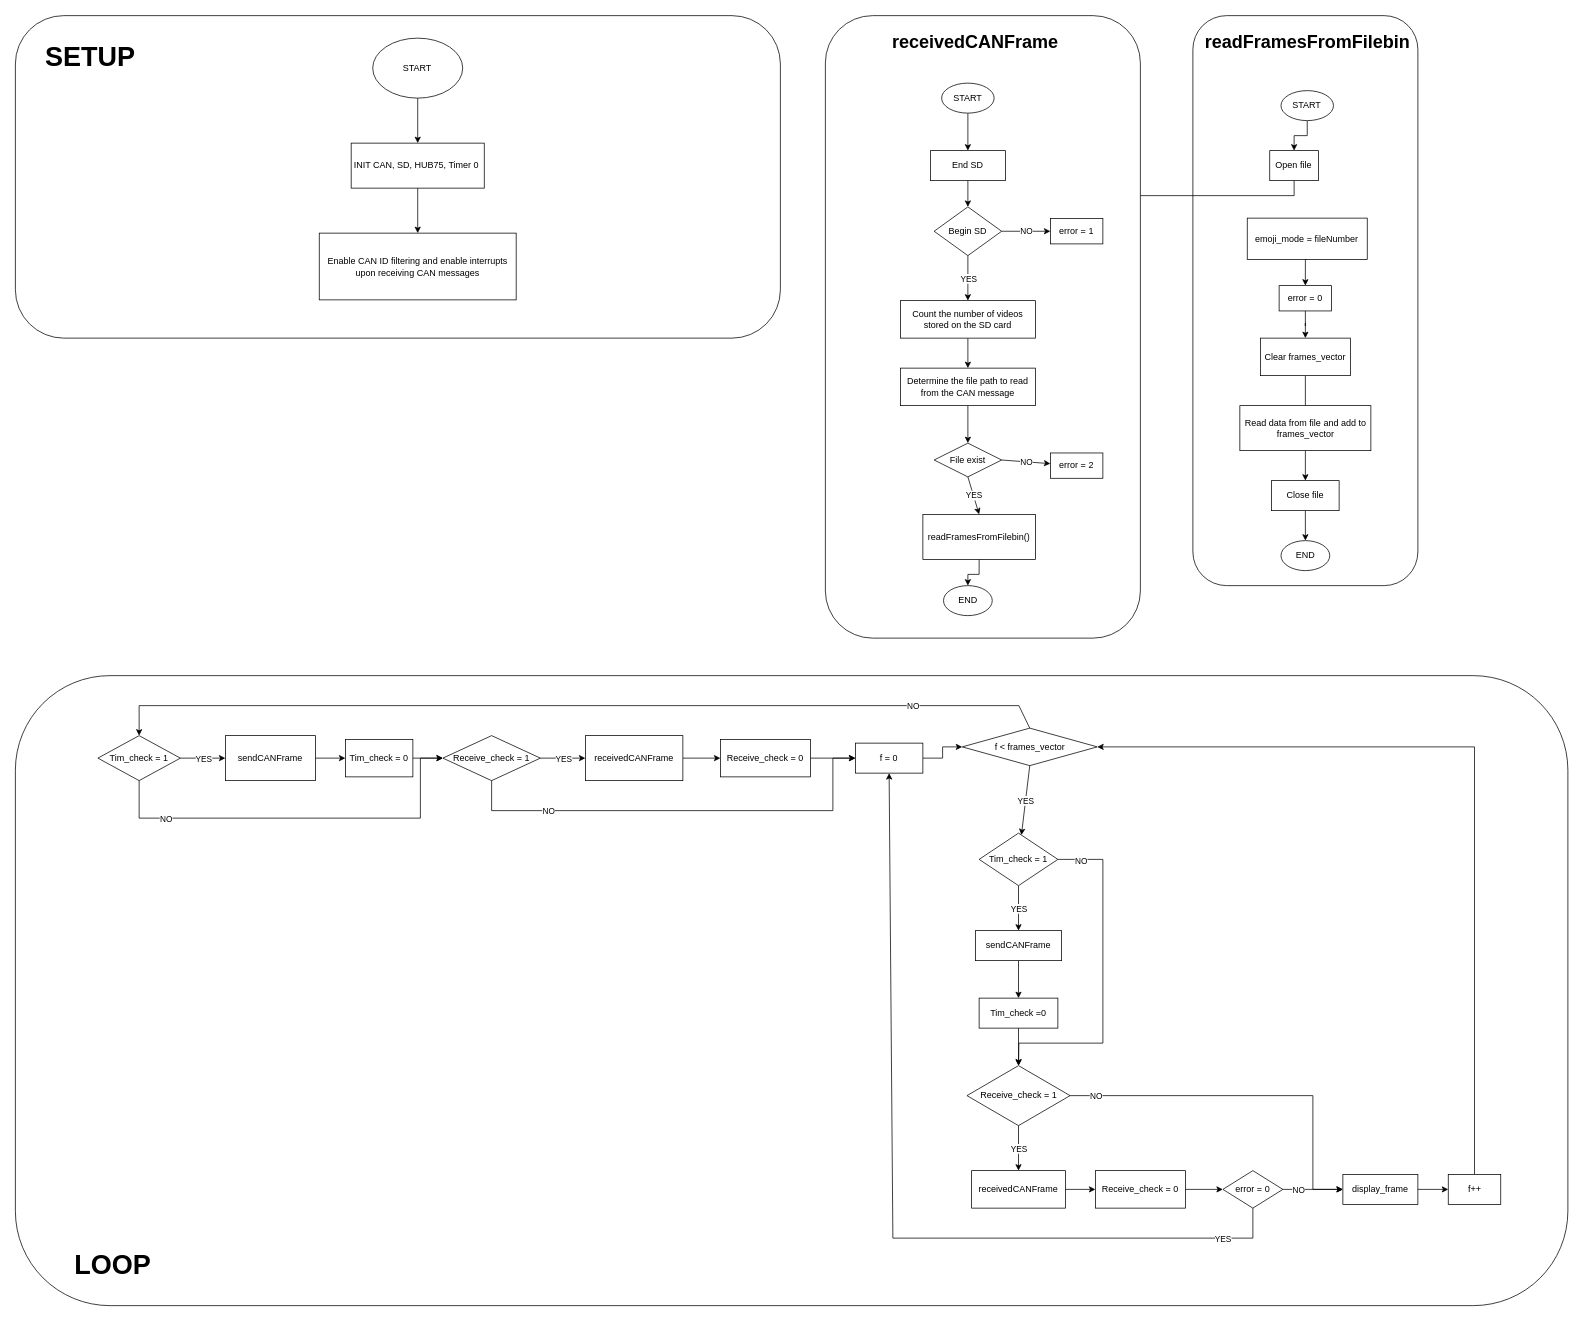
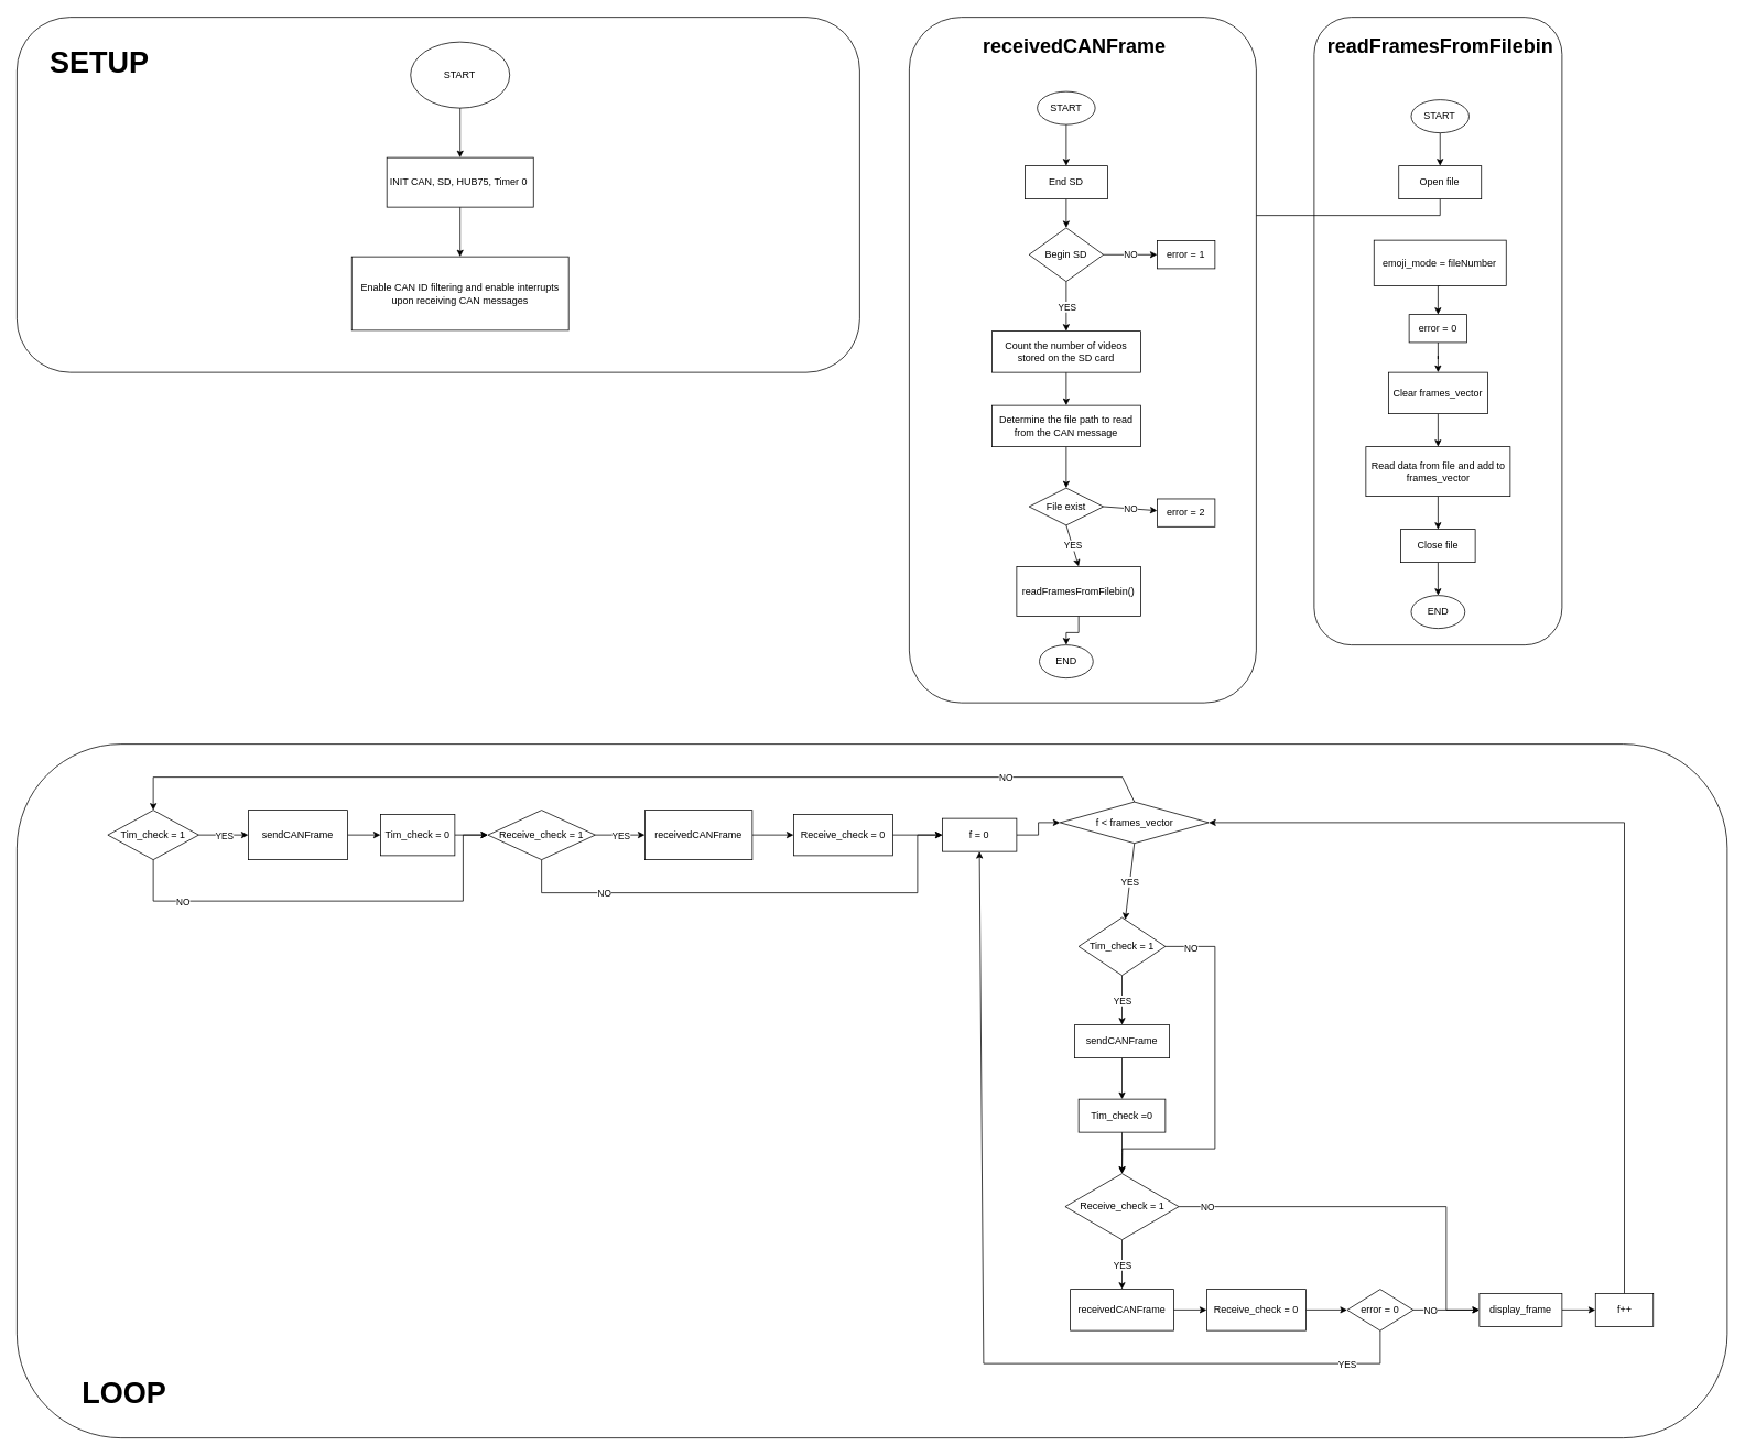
- <mxCell id="72" value="Open file" style="rounded=0;whiteSpace=wrap;html=1;container=0;" parent="67" vertex="1"><mxGeometry x="102.49" y="180" width="65" height="40" as="geometry" /></mxCell>
+ <mxCell id="72" value="Open file" style="rounded=0;whiteSpace=wrap;html=1;container=0;" parent="67" vertex="1"><mxGeometry x="102.49" y="180" width="100" height="40" as="geometry" /></mxCell>
- <mxCell id="78" style="edgeStyle=orthogonalEdgeStyle;rounded=0;orthogonalLoop=1;jettySize=auto;html=1;exitX=0.5;exitY=1;exitDx=0;exitDy=0;entryX=0.5;entryY=0;entryDx=0;entryDy=0;endArrow=none;" parent="67" source="79" target="81" edge="1"><mxGeometry relative="1" as="geometry" /></mxCell>
+ <mxCell id="78" style="edgeStyle=orthogonalEdgeStyle;rounded=0;orthogonalLoop=1;jettySize=auto;html=1;exitX=0.5;exitY=1;exitDx=0;exitDy=0;entryX=0.5;entryY=0;entryDx=0;entryDy=0;" parent="67" source="79" target="81" edge="1"><mxGeometry relative="1" as="geometry" /></mxCell>
